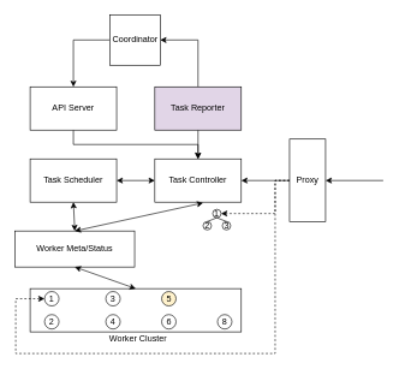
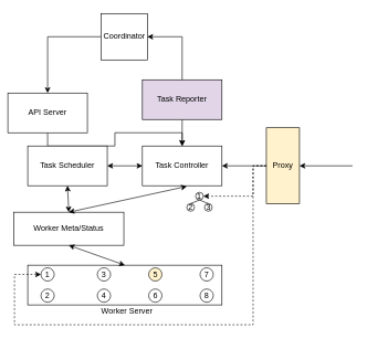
- <mxCell id="3" value="API Server" style="rounded=0;whiteSpace=wrap;html=1;" vertex="1" parent="1"><mxGeometry x="41" y="120" width="120" height="60" as="geometry" /></mxCell>
+ <mxCell id="3" value="API Server" style="rounded=0;whiteSpace=wrap;html=1;" vertex="1" parent="1"><mxGeometry x="11" y="140" width="120" height="60" as="geometry" /></mxCell>
- <mxCell id="26" value="Proxy" style="rounded=0;whiteSpace=wrap;html=1;" vertex="1" parent="1"><mxGeometry x="401" y="192.5" width="50" height="115" as="geometry" /></mxCell>
+ <mxCell id="26" value="Proxy" style="rounded=0;whiteSpace=wrap;html=1;fillColor=#fff2cc;" vertex="1" parent="1"><mxGeometry x="401" y="192.5" width="50" height="115" as="geometry" /></mxCell>
+ <mxCell id="14" value="7" style="ellipse;whiteSpace=wrap;html=1;aspect=fixed;" vertex="1" parent="1"><mxGeometry x="301" y="404" width="20" height="20" as="geometry" /></mxCell>
- <mxCell id="19" value="Worker Cluster" style="text;html=1;strokeColor=none;fillColor=none;align=center;verticalAlign=middle;whiteSpace=wrap;rounded=0;" vertex="1" parent="1"><mxGeometry x="146" y="460" width="90" height="20" as="geometry" /></mxCell>
+ <mxCell id="19" value="Worker Server" style="text;html=1;strokeColor=none;fillColor=none;align=center;verticalAlign=middle;whiteSpace=wrap;rounded=0;" vertex="1" parent="1"><mxGeometry x="146" y="460" width="90" height="20" as="geometry" /></mxCell>
